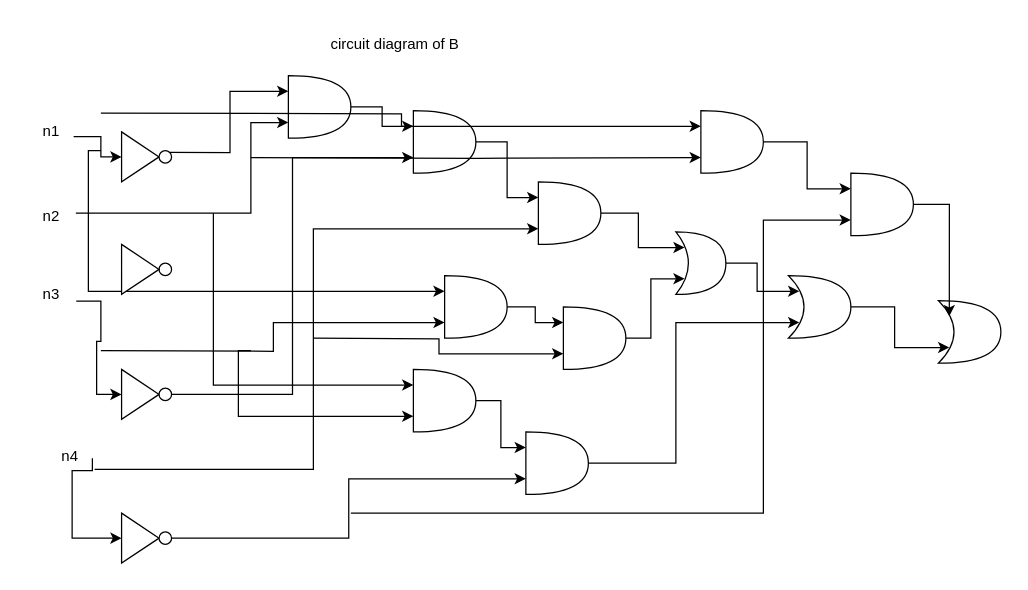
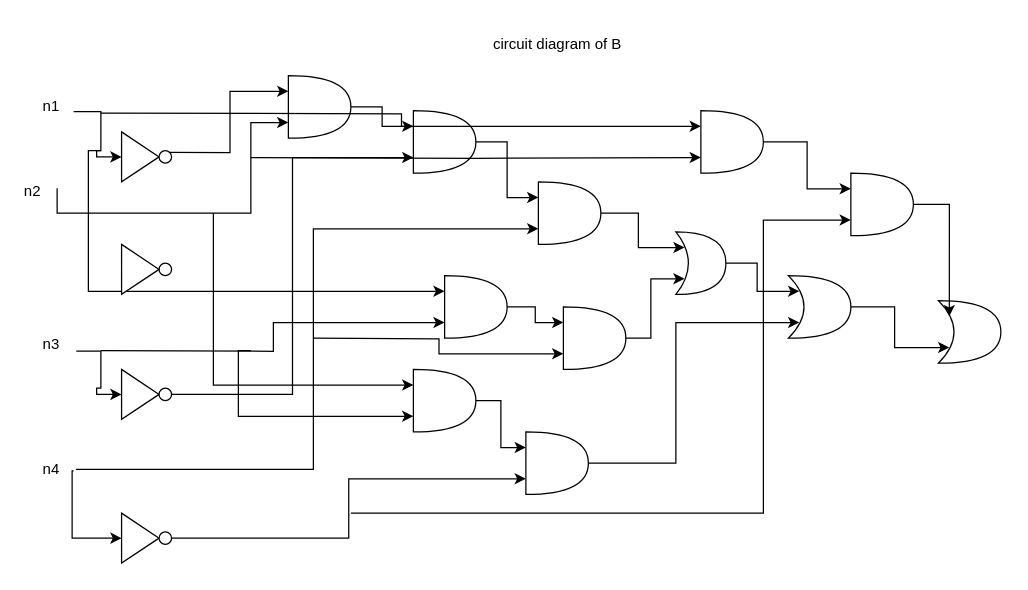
- <mxCell id="36" value="circuit diagram of B" style="text;html=1;align=center;verticalAlign=middle;resizable=0;points=[];autosize=1;strokeColor=none;fillColor=none;" vertex="1" parent="1"><mxGeometry x="250" y="20" width="130" height="30" as="geometry" /></mxCell>
+ <mxCell id="36" value="circuit diagram of B" style="text;html=1;align=center;verticalAlign=middle;resizable=0;points=[];autosize=1;strokeColor=none;fillColor=none;" vertex="1" parent="1"><mxGeometry x="380" y="20" width="130" height="30" as="geometry" /></mxCell>
- <mxCell id="8" value="n1" style="text;html=1;align=center;verticalAlign=middle;resizable=0;points=[];autosize=1;strokeColor=none;fillColor=none;" parent="1" vertex="1"><mxGeometry x="20" y="90" width="40" height="30" as="geometry" /></mxCell>
+ <mxCell id="8" value="n1" style="text;html=1;align=center;verticalAlign=middle;resizable=0;points=[];autosize=1;strokeColor=none;fillColor=none;" parent="1" vertex="1"><mxGeometry x="20" y="70" width="40" height="30" as="geometry" /></mxCell>
- <mxCell id="9" value="n2" style="text;html=1;align=center;verticalAlign=middle;resizable=0;points=[];autosize=1;strokeColor=none;fillColor=none;" parent="1" vertex="1"><mxGeometry x="20" y="158" width="40" height="30" as="geometry" /></mxCell>
+ <mxCell id="9" value="n2" style="text;html=1;align=center;verticalAlign=middle;resizable=0;points=[];autosize=1;strokeColor=none;fillColor=none;" parent="1" vertex="1"><mxGeometry x="5" y="138" width="40" height="30" as="geometry" /></mxCell>
- <mxCell id="10" value="n3" style="text;html=1;align=center;verticalAlign=middle;resizable=0;points=[];autosize=1;strokeColor=none;fillColor=none;" parent="1" vertex="1"><mxGeometry x="20" y="220" width="40" height="30" as="geometry" /></mxCell>
+ <mxCell id="10" value="n3" style="text;html=1;align=center;verticalAlign=middle;resizable=0;points=[];autosize=1;strokeColor=none;fillColor=none;" parent="1" vertex="1"><mxGeometry x="20" y="260" width="40" height="30" as="geometry" /></mxCell>
- <mxCell id="11" value="n4" style="text;html=1;align=center;verticalAlign=middle;resizable=0;points=[];autosize=1;strokeColor=none;fillColor=none;" parent="1" vertex="1"><mxGeometry x="35" y="350" width="40" height="30" as="geometry" /></mxCell>
+ <mxCell id="11" value="n4" style="text;html=1;align=center;verticalAlign=middle;resizable=0;points=[];autosize=1;strokeColor=none;fillColor=none;" parent="1" vertex="1"><mxGeometry x="20" y="360" width="40" height="30" as="geometry" /></mxCell>
